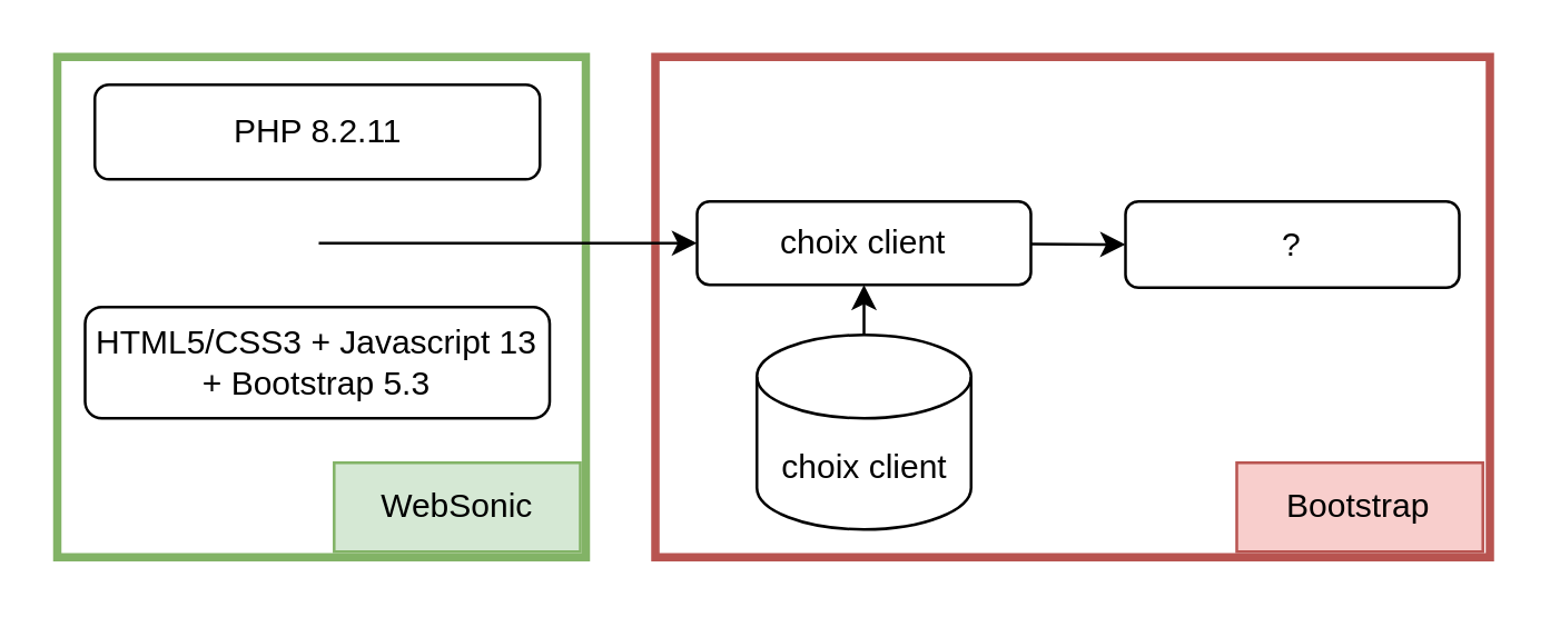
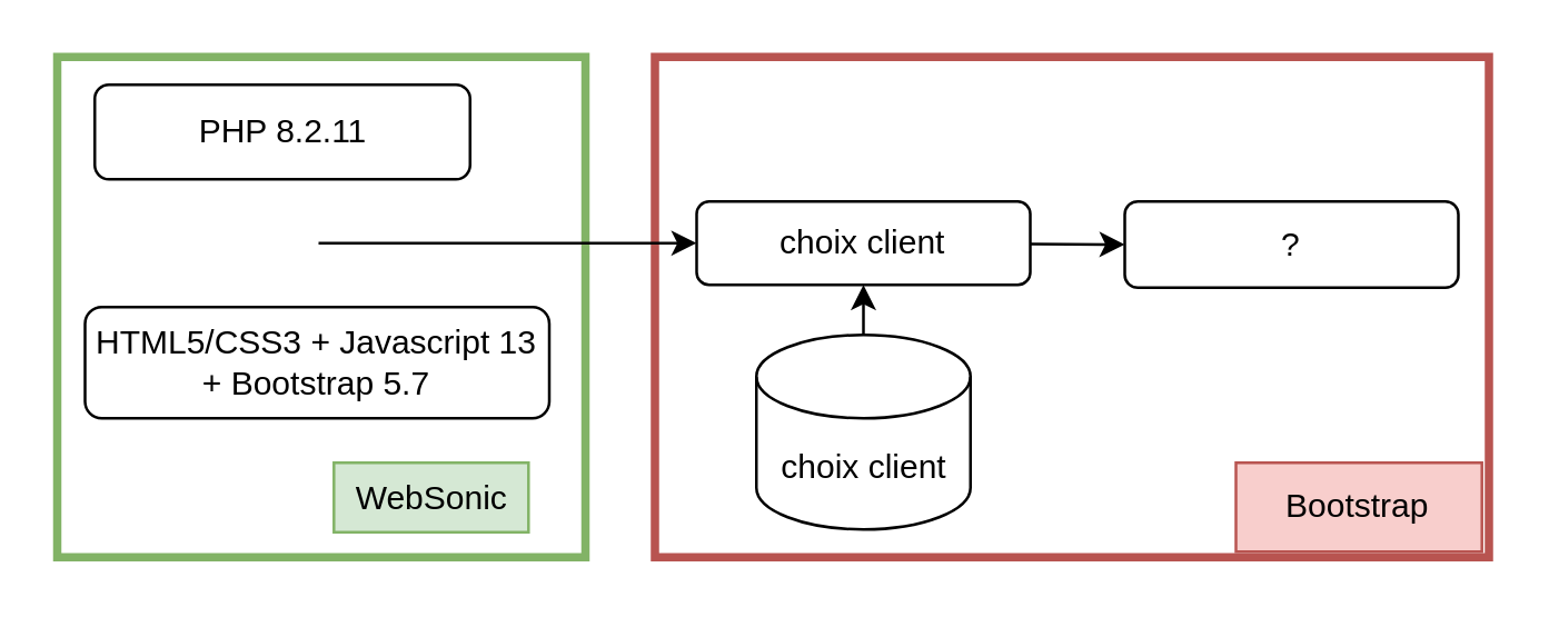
- <mxCell id="5" value="PHP 8.2.11" style="rounded=1;whiteSpace=wrap;html=1;" vertex="1" parent="1"><mxGeometry x="33.5" y="30" width="160" height="34" as="geometry" /></mxCell>
+ <mxCell id="5" value="PHP 8.2.11" style="rounded=1;whiteSpace=wrap;html=1;" vertex="1" parent="1"><mxGeometry x="33.5" y="30" width="135" height="34" as="geometry" /></mxCell>
- <mxCell id="4" value="HTML5/CSS3 + Javascript 13 + Bootstrap 5.3" style="rounded=1;whiteSpace=wrap;html=1;" vertex="1" parent="1"><mxGeometry x="30" y="110" width="167" height="40" as="geometry" /></mxCell>
+ <mxCell id="4" value="HTML5/CSS3 + Javascript 13 + Bootstrap 5.7" style="rounded=1;whiteSpace=wrap;html=1;" vertex="1" parent="1"><mxGeometry x="30" y="110" width="167" height="40" as="geometry" /></mxCell>
- <mxCell id="3" value="WebSonic" style="rounded=0;whiteSpace=wrap;html=1;fillColor=#d5e8d4;strokeColor=#82b366;" vertex="1" parent="1"><mxGeometry x="119.519" y="166" width="88.484" height="32" as="geometry" /></mxCell>
+ <mxCell id="3" value="WebSonic" style="rounded=0;whiteSpace=wrap;html=1;fillColor=#d5e8d4;strokeColor=#82b366;" vertex="1" parent="1"><mxGeometry x="119.519" y="166" width="70" height="25" as="geometry" /></mxCell>
